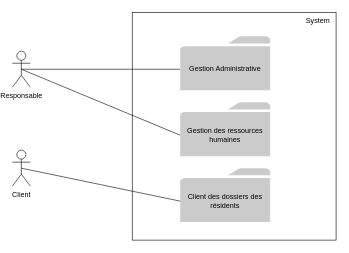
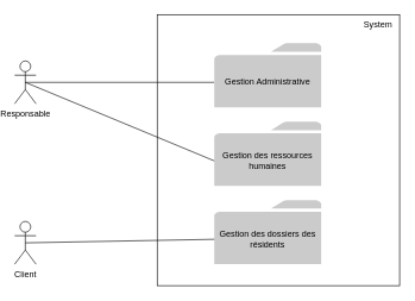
- <mxCell id="5" value="Client" style="shape=umlActor;verticalLabelPosition=bottom;verticalAlign=top;html=1;" parent="1" vertex="1"><mxGeometry x="20" y="250" width="30" height="60" as="geometry" /></mxCell>
+ <mxCell id="5" value="Client" style="shape=umlActor;verticalLabelPosition=bottom;verticalAlign=top;html=1;" parent="1" vertex="1"><mxGeometry x="20" y="310" width="30" height="60" as="geometry" /></mxCell>
- <mxCell id="11" value="Client des dossiers des résidents" style="text;html=1;strokeColor=none;fillColor=none;align=center;verticalAlign=middle;whiteSpace=wrap;rounded=0;" parent="1" vertex="1"><mxGeometry x="300" y="300" width="150" height="70" as="geometry" /></mxCell>
+ <mxCell id="11" value="Gestion des dossiers des résidents" style="text;html=1;strokeColor=none;fillColor=none;align=center;verticalAlign=middle;whiteSpace=wrap;rounded=0;" parent="1" vertex="1"><mxGeometry x="300" y="300" width="150" height="70" as="geometry" /></mxCell>
